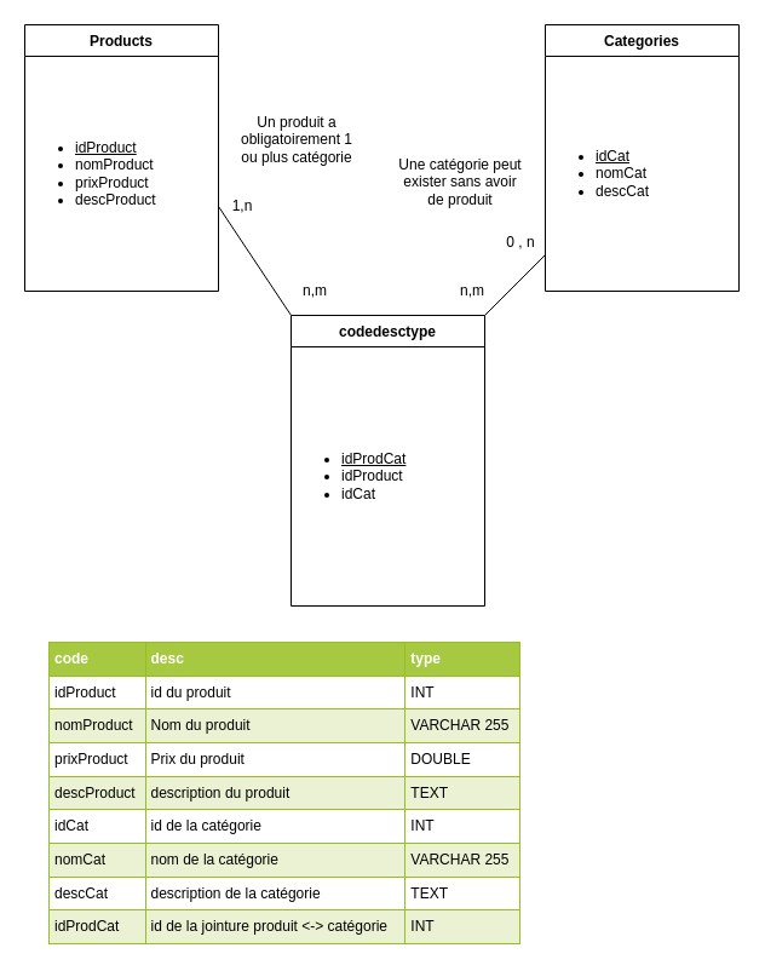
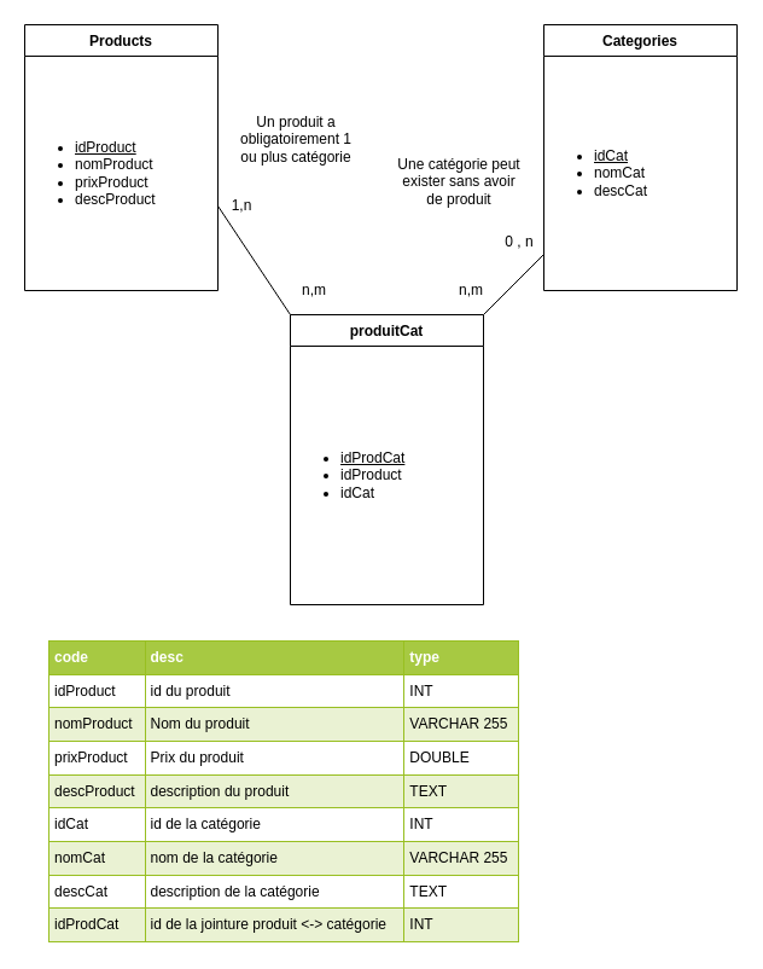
- <mxCell id="8" value="codedesctype" style="swimlane;fontStyle=1;childLayout=stackLayout;horizontal=1;startSize=26;horizontalStack=0;resizeParent=1;resizeLast=0;collapsible=1;marginBottom=0;rounded=0;shadow=0;strokeWidth=1;" parent="1" vertex="1"><mxGeometry x="240" y="260" width="160" height="240" as="geometry"><mxRectangle x="20" y="80" width="160" height="26" as="alternateBounds" /></mxGeometry></mxCell>
+ <mxCell id="8" value="produitCat" style="swimlane;fontStyle=1;childLayout=stackLayout;horizontal=1;startSize=26;horizontalStack=0;resizeParent=1;resizeLast=0;collapsible=1;marginBottom=0;rounded=0;shadow=0;strokeWidth=1;" parent="1" vertex="1"><mxGeometry x="240" y="260" width="160" height="240" as="geometry"><mxRectangle x="20" y="80" width="160" height="26" as="alternateBounds" /></mxGeometry></mxCell>
